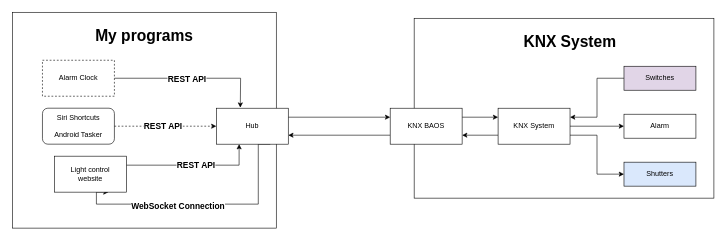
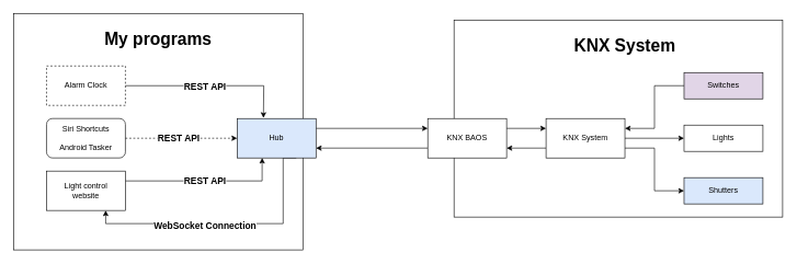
- <mxCell id="18" value="Hub" style="rounded=0;whiteSpace=wrap;html=1;" vertex="1" parent="1"><mxGeometry x="360" y="180" width="120" height="60" as="geometry" /></mxCell>
+ <mxCell id="18" value="Hub" style="rounded=0;whiteSpace=wrap;html=1;fillColor=#dae8fc;" vertex="1" parent="1"><mxGeometry x="360" y="180" width="120" height="60" as="geometry" /></mxCell>
- <mxCell id="7" value="Alarm" style="rounded=0;whiteSpace=wrap;html=1;" vertex="1" parent="1"><mxGeometry x="1040" y="190" width="120" height="40" as="geometry" /></mxCell>
+ <mxCell id="7" value="Lights" style="rounded=0;whiteSpace=wrap;html=1;" vertex="1" parent="1"><mxGeometry x="1040" y="190" width="120" height="40" as="geometry" /></mxCell>
- <mxCell id="23" value="Light control&lt;br&gt;website" style="rounded=0;whiteSpace=wrap;html=1;" vertex="1" parent="1"><mxGeometry x="90" y="260" width="120" height="60" as="geometry" /></mxCell>
+ <mxCell id="23" value="Light control&lt;br&gt;website" style="rounded=0;whiteSpace=wrap;html=1;" vertex="1" parent="1"><mxGeometry y="260" width="120" height="60" as="geometry" x="70" /></mxCell>
